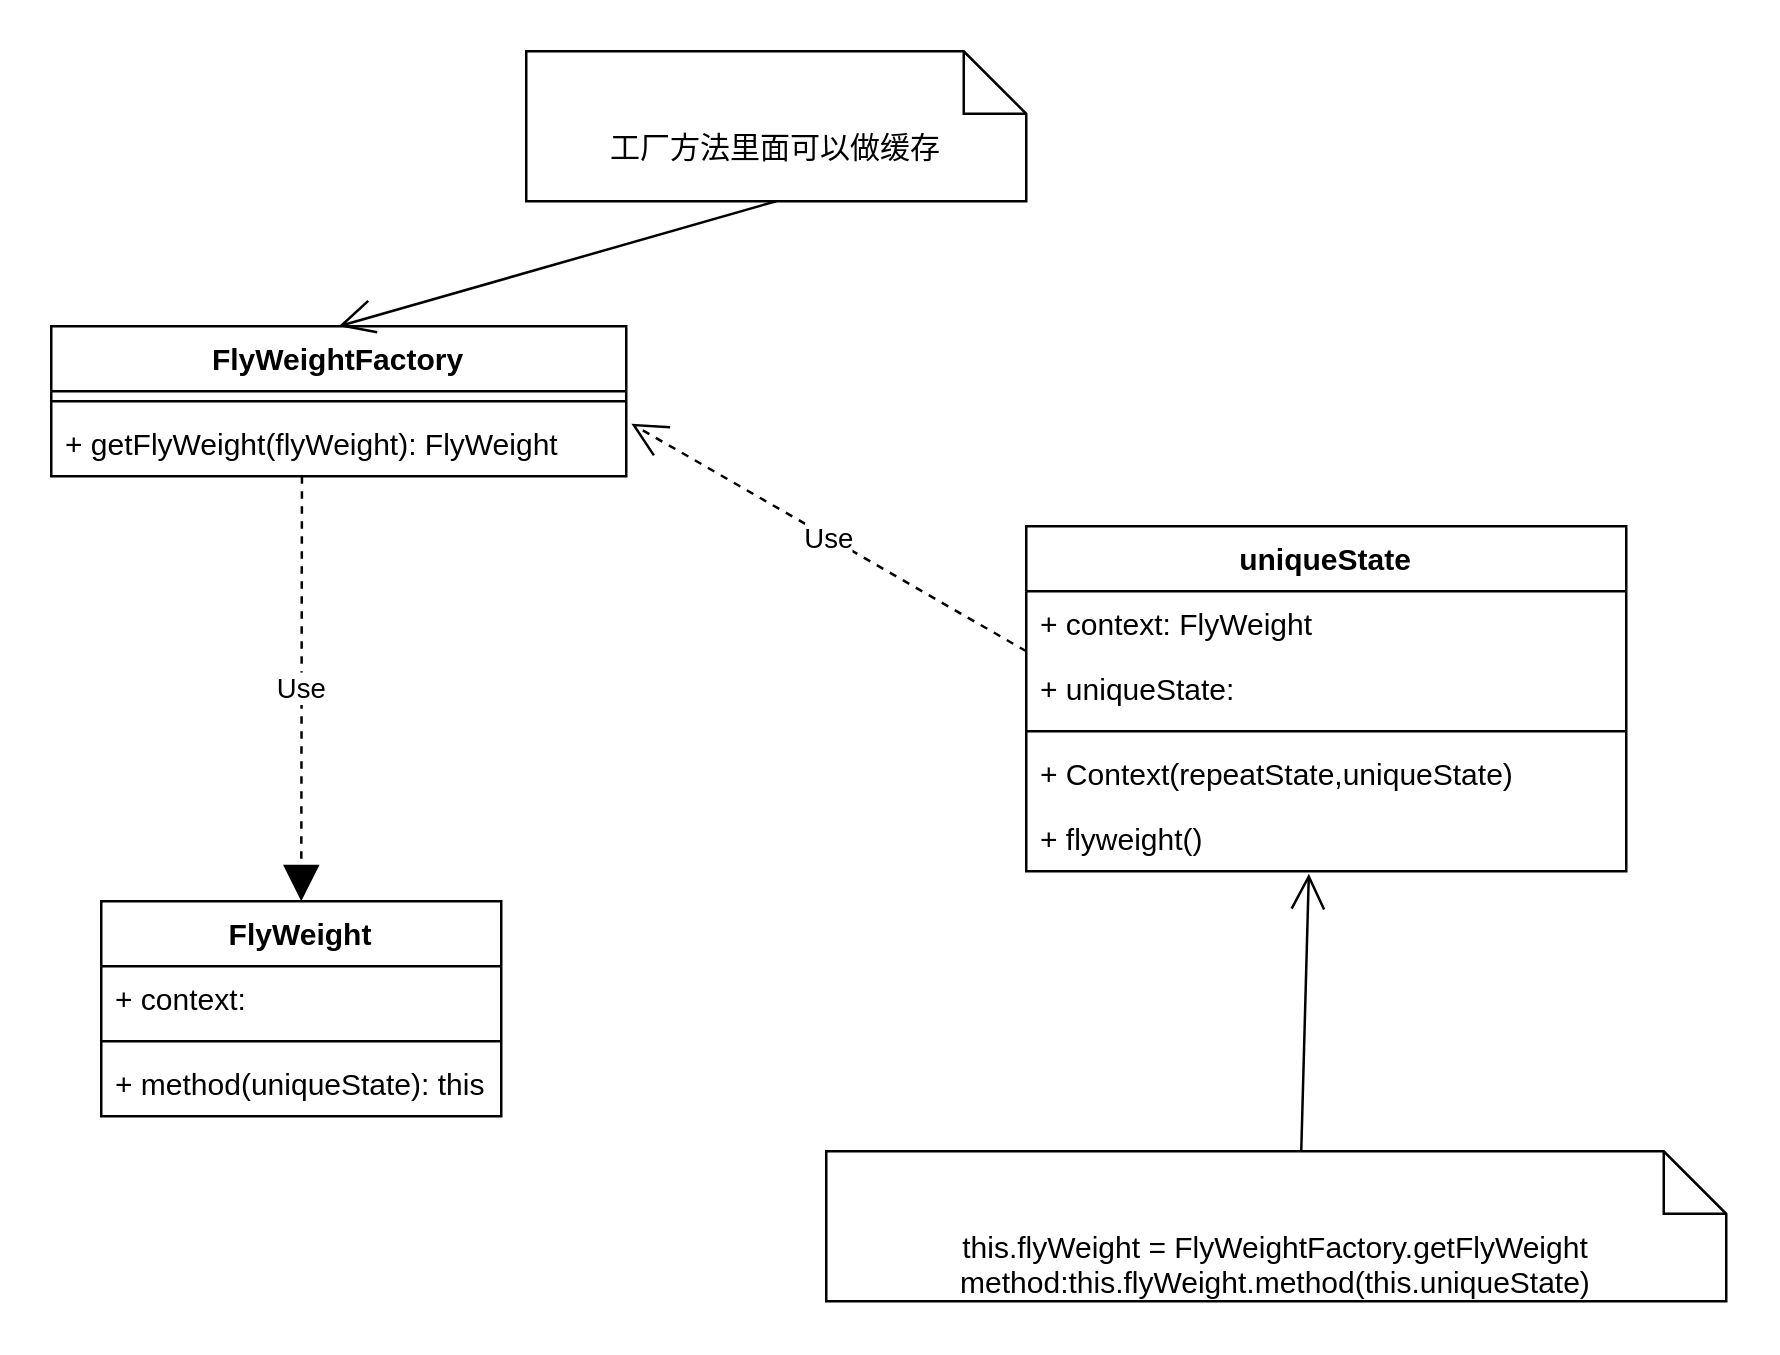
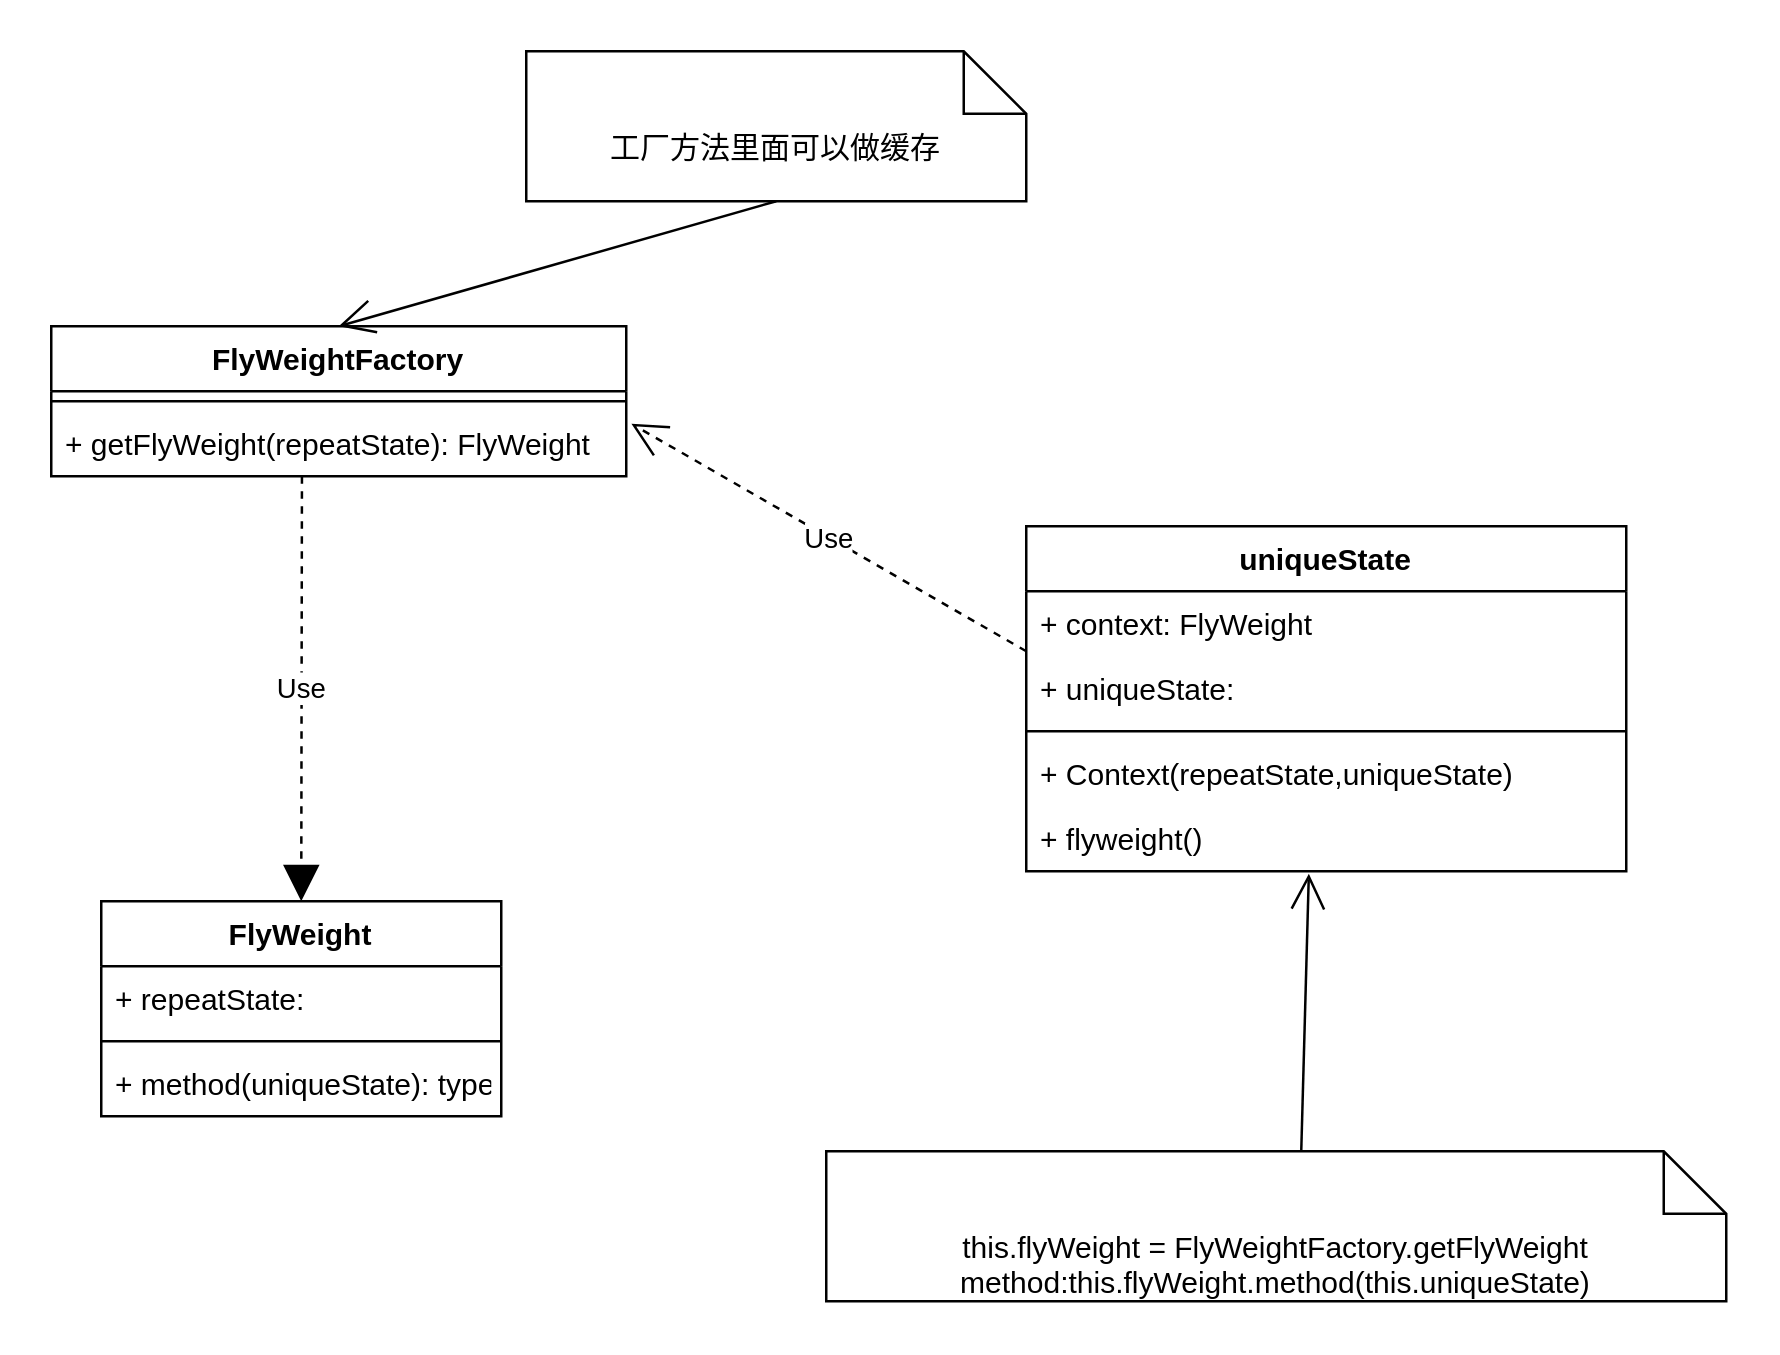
- <mxCell id="15" value="+ getFlyWeight(flyWeight): FlyWeight" style="text;strokeColor=none;fillColor=none;align=left;verticalAlign=top;spacingLeft=4;spacingRight=4;overflow=hidden;rotatable=0;points=[[0,0.5],[1,0.5]];portConstraint=eastwest;" vertex="1" parent="13"><mxGeometry y="34" width="230" height="26" as="geometry" /></mxCell>
+ <mxCell id="15" value="+ getFlyWeight(repeatState): FlyWeight" style="text;strokeColor=none;fillColor=none;align=left;verticalAlign=top;spacingLeft=4;spacingRight=4;overflow=hidden;rotatable=0;points=[[0,0.5],[1,0.5]];portConstraint=eastwest;" vertex="1" parent="13"><mxGeometry y="34" width="230" height="26" as="geometry" /></mxCell>
- <mxCell id="3" value="+ context:" style="text;strokeColor=none;fillColor=none;align=left;verticalAlign=top;spacingLeft=4;spacingRight=4;overflow=hidden;rotatable=0;points=[[0,0.5],[1,0.5]];portConstraint=eastwest;" vertex="1" parent="2"><mxGeometry y="26" width="160" height="26" as="geometry" /></mxCell>
+ <mxCell id="3" value="+ repeatState:" style="text;strokeColor=none;fillColor=none;align=left;verticalAlign=top;spacingLeft=4;spacingRight=4;overflow=hidden;rotatable=0;points=[[0,0.5],[1,0.5]];portConstraint=eastwest;" vertex="1" parent="2"><mxGeometry y="26" width="160" height="26" as="geometry" /></mxCell>
- <mxCell id="5" value="+ method(uniqueState): this" style="text;strokeColor=none;fillColor=none;align=left;verticalAlign=top;spacingLeft=4;spacingRight=4;overflow=hidden;rotatable=0;points=[[0,0.5],[1,0.5]];portConstraint=eastwest;" vertex="1" parent="2"><mxGeometry y="60" width="160" height="26" as="geometry" /></mxCell>
+ <mxCell id="5" value="+ method(uniqueState): type" style="text;strokeColor=none;fillColor=none;align=left;verticalAlign=top;spacingLeft=4;spacingRight=4;overflow=hidden;rotatable=0;points=[[0,0.5],[1,0.5]];portConstraint=eastwest;" vertex="1" parent="2"><mxGeometry y="60" width="160" height="26" as="geometry" /></mxCell>
